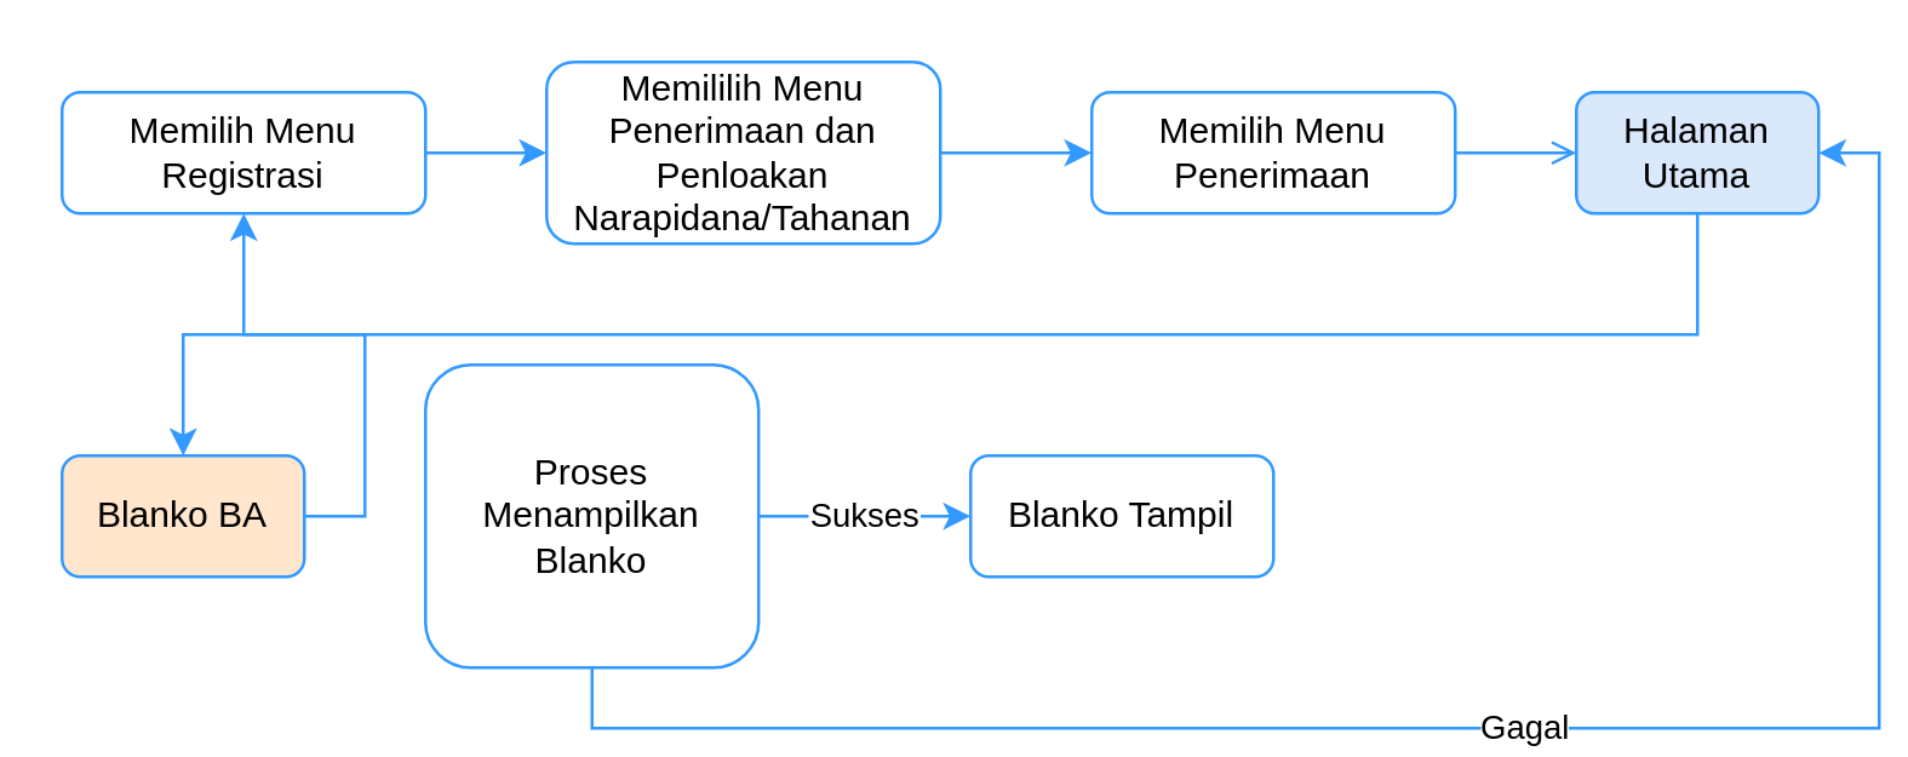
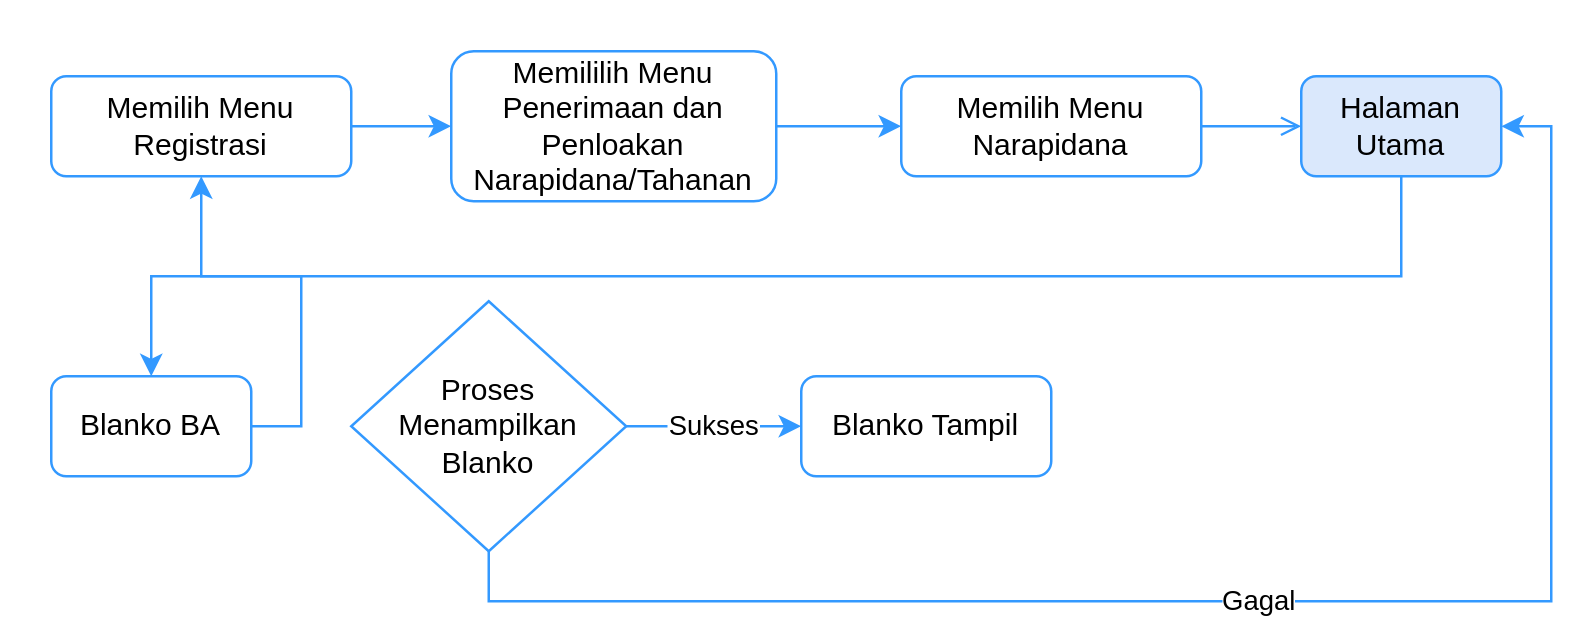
- <mxCell id="7" value="Memilih Menu Penerimaan" style="rounded=1;whiteSpace=wrap;html=1;strokeColor=#3399FF;" vertex="1" parent="1"><mxGeometry x="360" y="30" width="120" height="40" as="geometry" /></mxCell>
+ <mxCell id="7" value="Memilih Menu Narapidana" style="rounded=1;whiteSpace=wrap;html=1;strokeColor=#3399FF;" vertex="1" parent="1"><mxGeometry x="360" y="30" width="120" height="40" as="geometry" /></mxCell>
- <mxCell id="11" value="Blanko BA" style="rounded=1;whiteSpace=wrap;html=1;strokeColor=#3399FF;fillColor=#ffe6cc;" vertex="1" parent="1"><mxGeometry y="150" width="80" height="40" as="geometry" x="20" /></mxCell>
+ <mxCell id="11" value="Blanko BA" style="rounded=1;whiteSpace=wrap;html=1;strokeColor=#3399FF;" vertex="1" parent="1"><mxGeometry y="150" width="80" height="40" as="geometry" x="20" /></mxCell>
- <mxCell id="15" value="Proses&lt;br&gt;Menampilkan&lt;br&gt;Blanko" style="whiteSpace=wrap;html=1;strokeColor=#3399FF;rounded=1;" vertex="1" parent="1"><mxGeometry x="140" y="120" width="110" height="100" as="geometry" /></mxCell>
+ <mxCell id="15" value="Proses&lt;br&gt;Menampilkan&lt;br&gt;Blanko" style="rhombus;whiteSpace=wrap;html=1;strokeColor=#3399FF;" vertex="1" parent="1"><mxGeometry x="140" y="120" width="110" height="100" as="geometry" /></mxCell>
